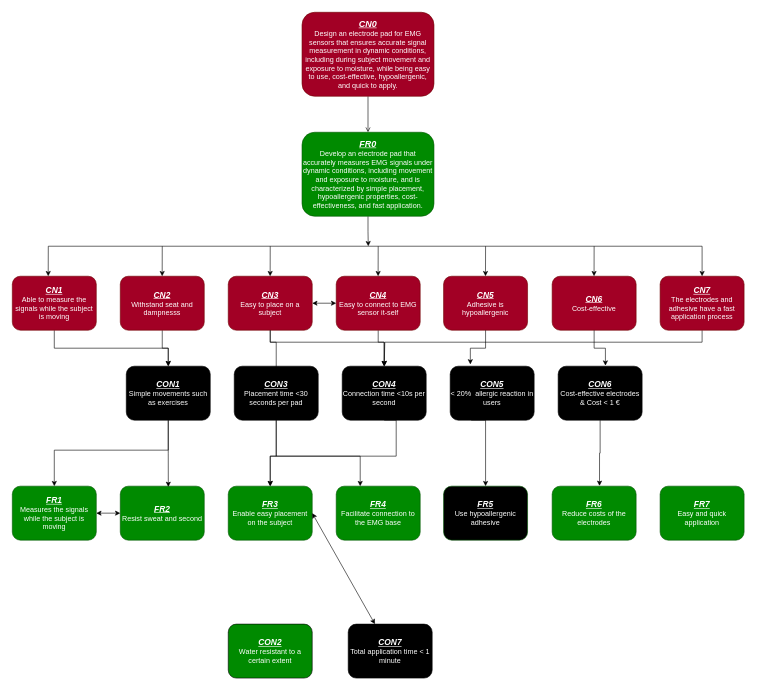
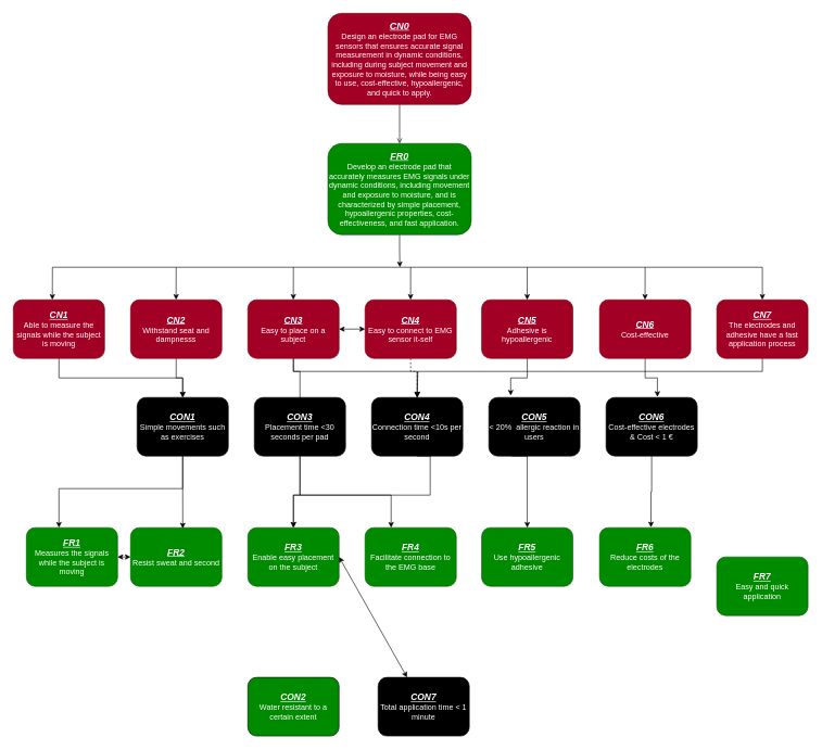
- <mxCell id="19" style="edgeStyle=orthogonalEdgeStyle;rounded=0;orthogonalLoop=1;jettySize=auto;html=1;entryX=0.5;entryY=0;entryDx=0;entryDy=0;" parent="1" source="20" target="41" edge="1"><mxGeometry relative="1" as="geometry"><Array as="points"><mxPoint x="630" y="570" /><mxPoint x="640" y="570" /></Array></mxGeometry></mxCell>
+ <mxCell id="19" style="edgeStyle=orthogonalEdgeStyle;rounded=0;orthogonalLoop=1;jettySize=auto;html=1;entryX=0.5;entryY=0;entryDx=0;entryDy=0;dashed=1;" parent="1" source="20" target="41" edge="1"><mxGeometry relative="1" as="geometry"><Array as="points"><mxPoint x="630" y="570" /><mxPoint x="640" y="570" /></Array></mxGeometry></mxCell>
- <mxCell id="6" value="&lt;b&gt;&lt;u&gt;&lt;i&gt;&lt;font style=&quot;font-size: 14px;&quot;&gt;FR1&lt;/font&gt;&lt;/i&gt;&lt;/u&gt;&lt;/b&gt;&lt;br&gt;Measures the signals while the subject is moving" style="rounded=1;whiteSpace=wrap;html=1;fontSize=12;glass=0;strokeWidth=1;shadow=0;fillColor=#008a00;strokeColor=#005700;fontColor=#ffffff;" parent="1" vertex="1"><mxGeometry x="20" y="810" width="140" height="90" as="geometry" /></mxCell>
+ <mxCell id="6" value="&lt;b&gt;&lt;u&gt;&lt;i&gt;&lt;font style=&quot;font-size: 14px;&quot;&gt;FR1&lt;/font&gt;&lt;/i&gt;&lt;/u&gt;&lt;/b&gt;&lt;br&gt;Measures the signals while the subject is moving" style="rounded=1;whiteSpace=wrap;html=1;fontSize=12;glass=0;strokeWidth=1;shadow=0;fillColor=#008a00;strokeColor=#005700;fontColor=#ffffff;" parent="1" vertex="1"><mxGeometry x="40" y="810" width="140" height="90" as="geometry" /></mxCell>
- <mxCell id="10" value="&lt;b&gt;&lt;u&gt;&lt;i&gt;&lt;font style=&quot;font-size: 14px;&quot;&gt;FR5&lt;br&gt;&lt;/font&gt;&lt;/i&gt;&lt;/u&gt;&lt;/b&gt;Use hypoallergenic adhesive" style="rounded=1;whiteSpace=wrap;html=1;fontSize=12;glass=0;strokeWidth=1;shadow=0;fillColor=#000000;strokeColor=#005700;fontColor=#ffffff;" parent="1" vertex="1"><mxGeometry x="739" y="810" width="140" height="90" as="geometry" /></mxCell>
+ <mxCell id="10" value="&lt;b&gt;&lt;u&gt;&lt;i&gt;&lt;font style=&quot;font-size: 14px;&quot;&gt;FR5&lt;br&gt;&lt;/font&gt;&lt;/i&gt;&lt;/u&gt;&lt;/b&gt;Use hypoallergenic adhesive" style="rounded=1;whiteSpace=wrap;html=1;fontSize=12;glass=0;strokeWidth=1;shadow=0;fillColor=#008a00;strokeColor=#005700;fontColor=#ffffff;" parent="1" vertex="1"><mxGeometry x="739" y="810" width="140" height="90" as="geometry" /></mxCell>
- <mxCell id="12" value="&lt;b&gt;&lt;u&gt;&lt;i&gt;&lt;font style=&quot;font-size: 14px;&quot;&gt;FR7&lt;/font&gt;&lt;/i&gt;&lt;/u&gt;&lt;/b&gt;&lt;br&gt;Easy and quick application" style="rounded=1;whiteSpace=wrap;html=1;fontSize=12;glass=0;strokeWidth=1;shadow=0;fillColor=#008a00;strokeColor=#005700;fontColor=#ffffff;" parent="1" vertex="1"><mxGeometry x="1100" y="810" width="140" height="90" as="geometry" /></mxCell>
+ <mxCell id="12" value="&lt;b&gt;&lt;u&gt;&lt;i&gt;&lt;font style=&quot;font-size: 14px;&quot;&gt;FR7&lt;/font&gt;&lt;/i&gt;&lt;/u&gt;&lt;/b&gt;&lt;br&gt;Easy and quick application" style="rounded=1;whiteSpace=wrap;html=1;fontSize=12;glass=0;strokeWidth=1;shadow=0;fillColor=#008a00;strokeColor=#005700;fontColor=#ffffff;" parent="1" vertex="1"><mxGeometry x="1100" y="855" width="140" height="90" as="geometry" /></mxCell>
